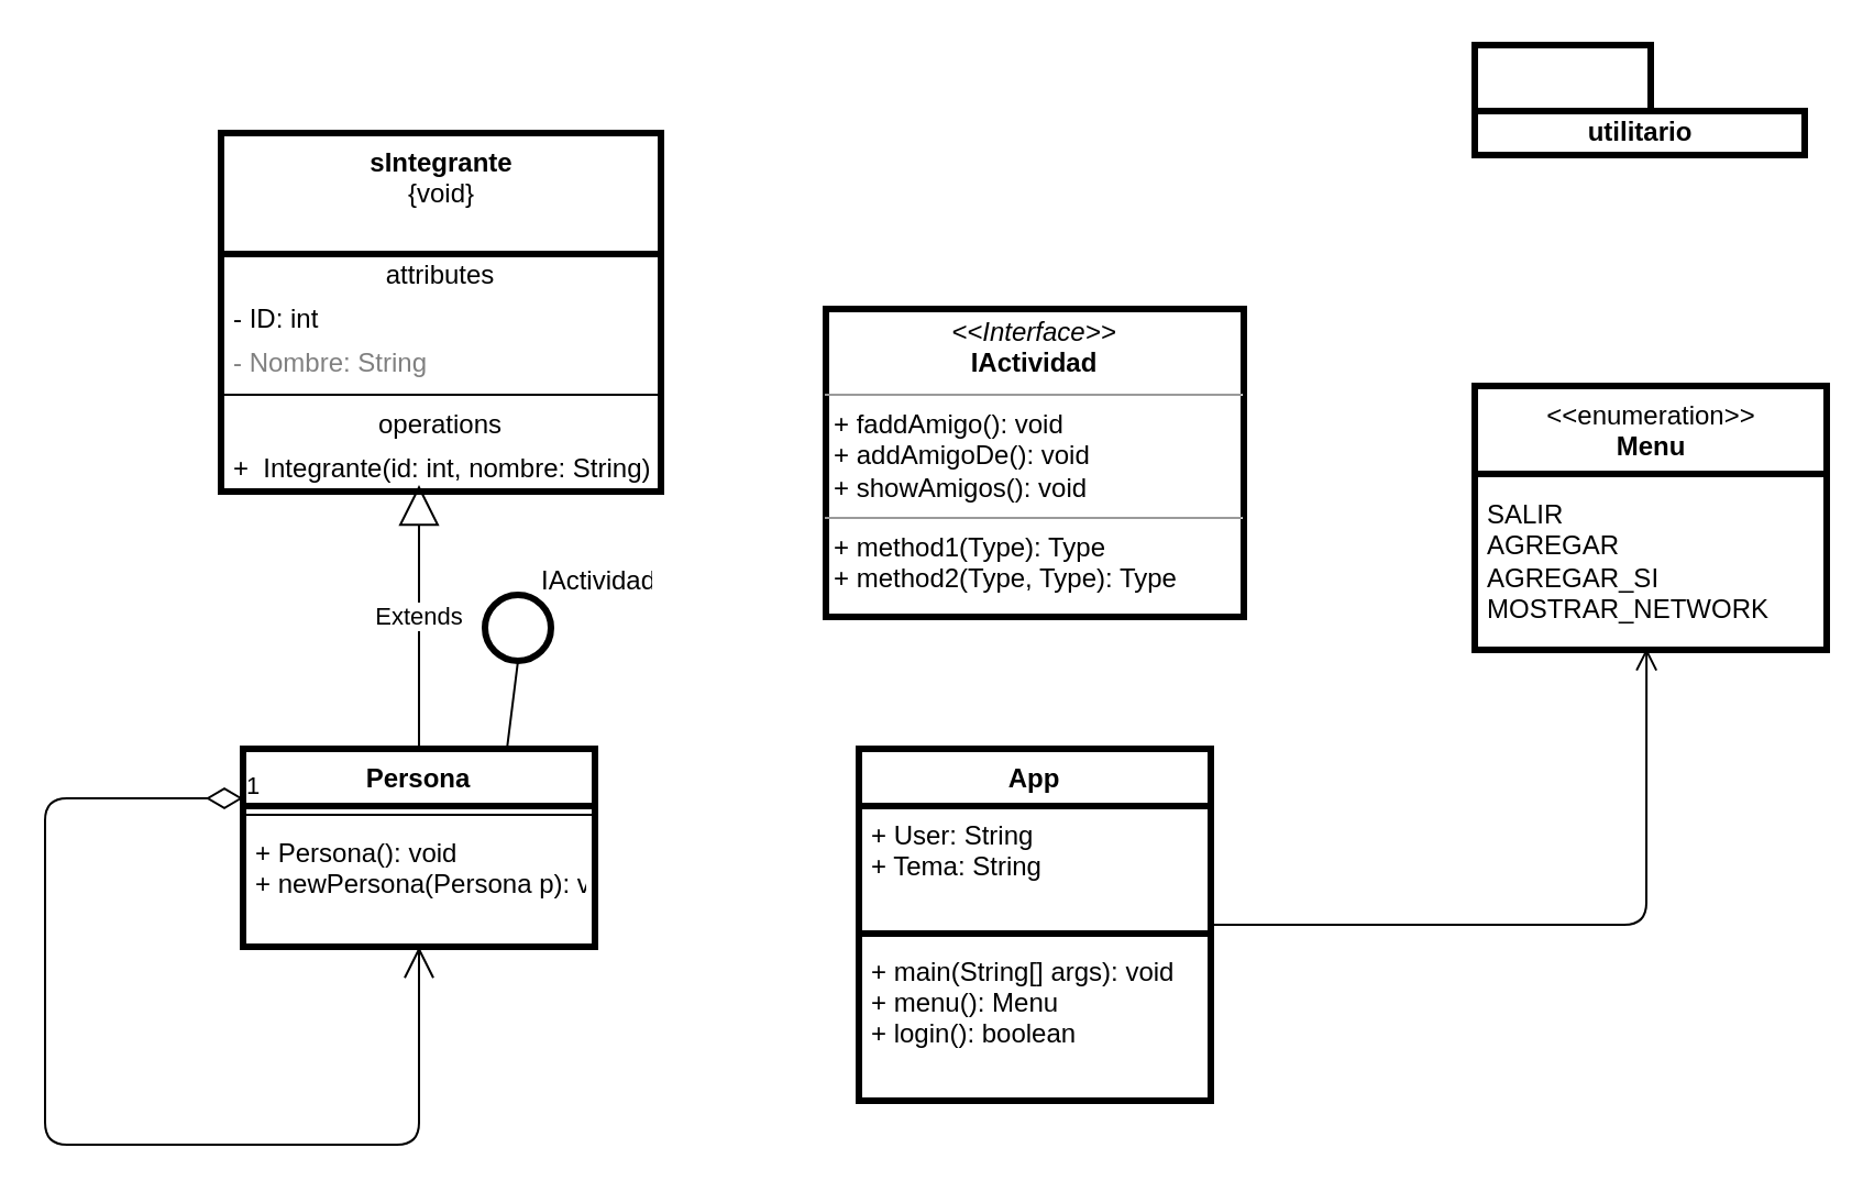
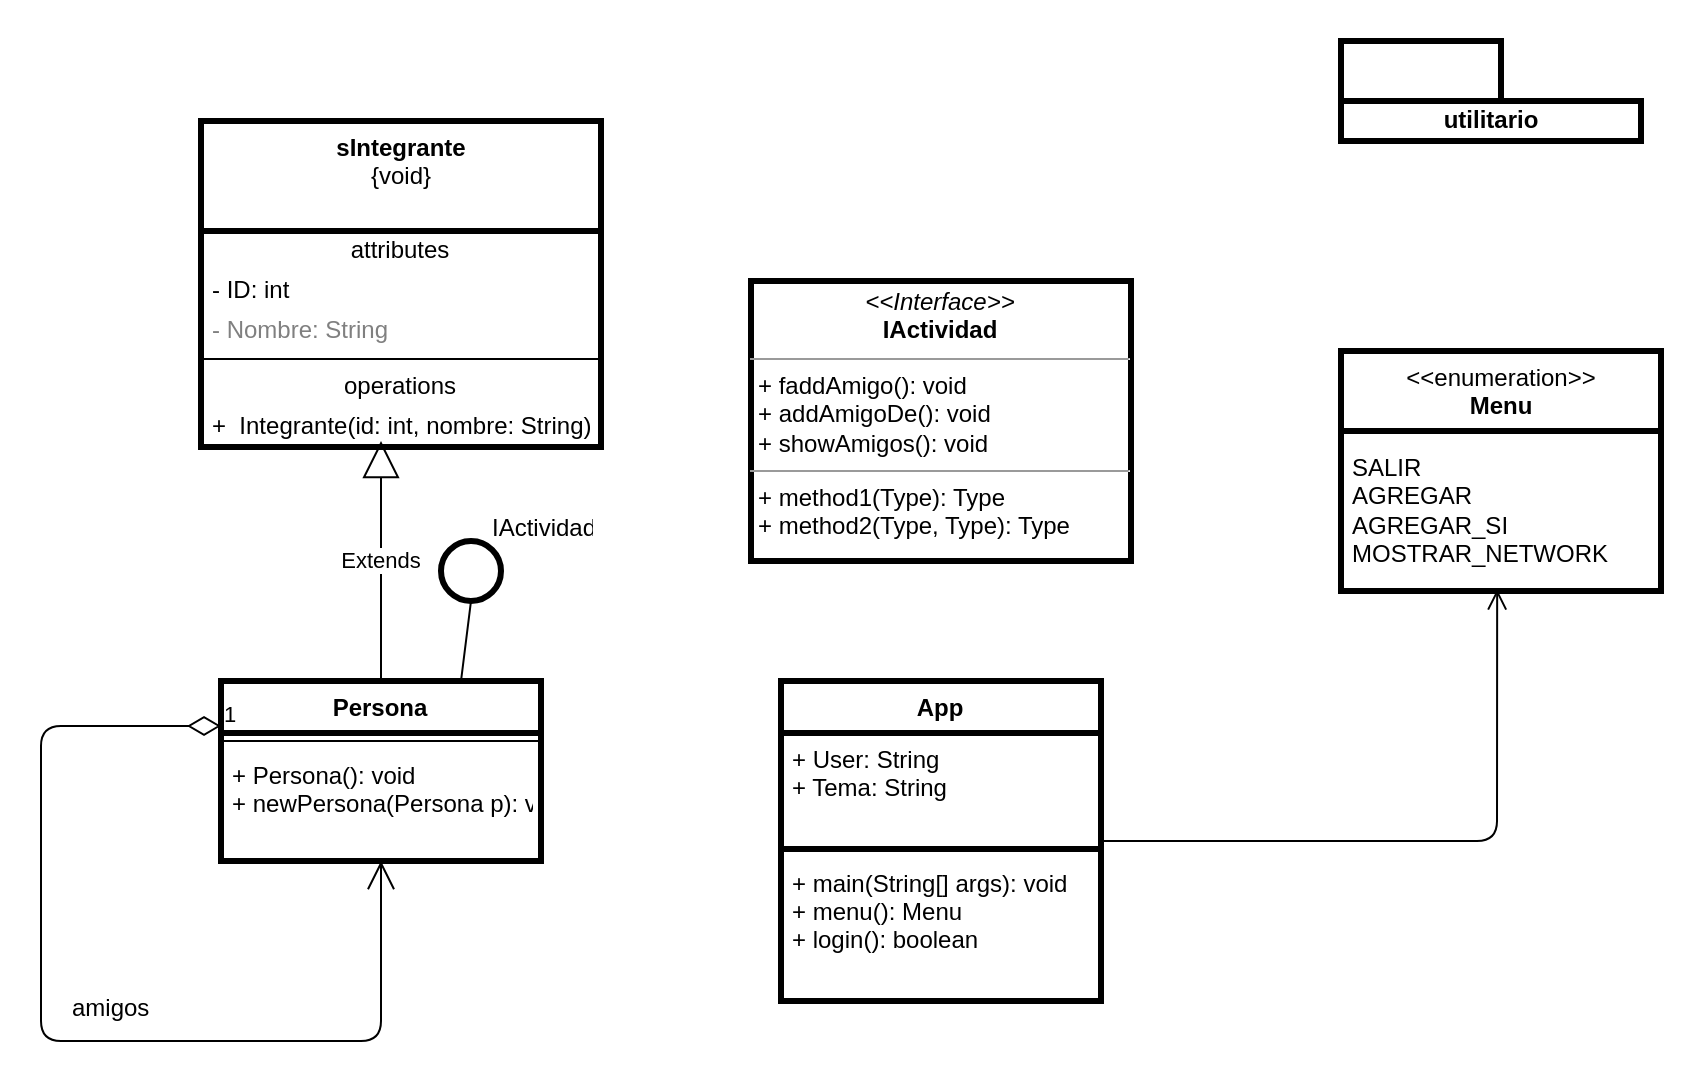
+ <mxCell id="25" value="amigos" style="text;strokeColor=none;fillColor=none;align=left;verticalAlign=top;spacingLeft=4;spacingRight=4;overflow=hidden;rotatable=0;points=[[0,0.5],[1,0.5]];portConstraint=eastwest;" vertex="1" parent="1"><mxGeometry x="30" y="490" width="60" height="20" as="geometry" /></mxCell>
